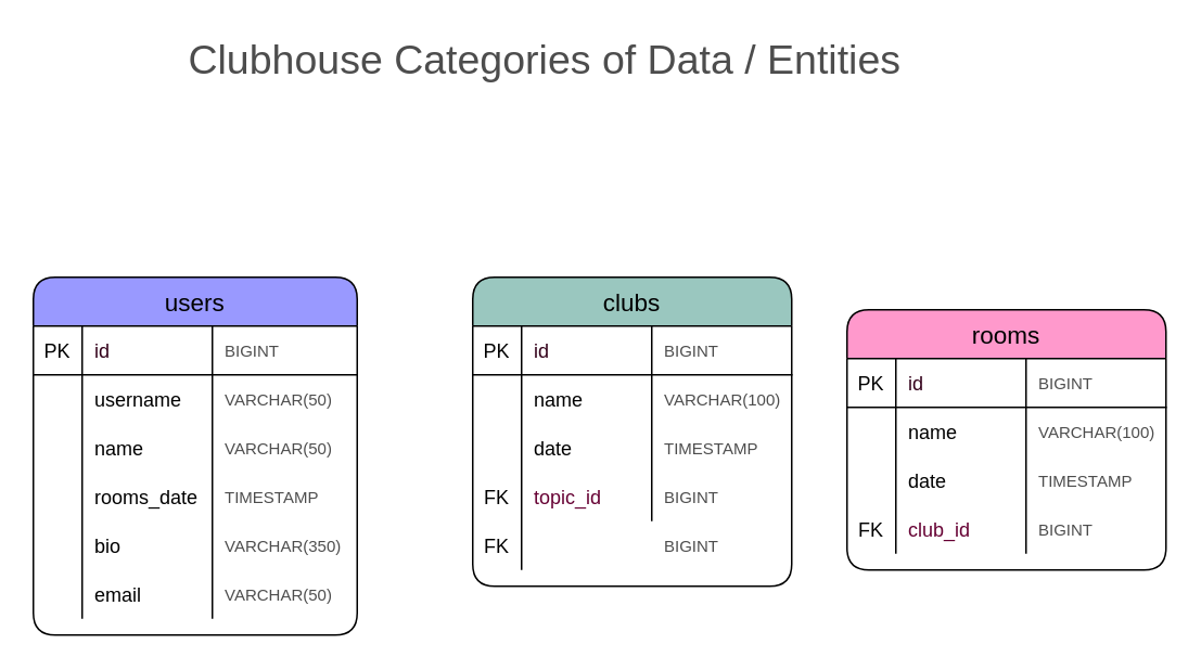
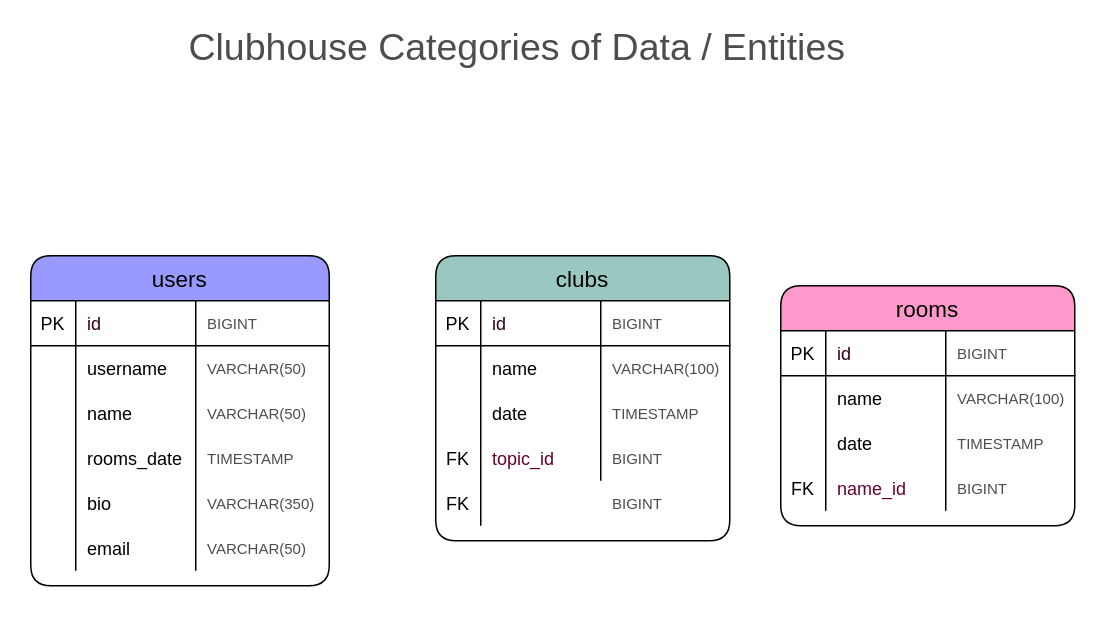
- <mxCell id="2" value="&lt;font style=&quot;font-size: 25px&quot;&gt;&lt;font color=&quot;#4D4D4D&quot;&gt;Clubhouse Categories of Data / Entities&lt;/font&gt;&lt;br&gt;&lt;/font&gt;" style="text;html=1;align=center;verticalAlign=middle;resizable=0;points=[];autosize=1;strokeColor=none;" vertex="1" parent="1"><mxGeometry x="109" y="25" width="450" height="20" as="geometry" /></mxCell>
+ <mxCell id="2" value="&lt;font style=&quot;font-size: 25px&quot;&gt;&lt;font color=&quot;#4D4D4D&quot;&gt;Clubhouse Categories of Data / Entities&lt;/font&gt;&lt;br&gt;&lt;/font&gt;" style="text;html=1;align=center;verticalAlign=middle;resizable=0;points=[];autosize=1;strokeColor=none;" vertex="1" parent="1"><mxGeometry x="119" y="20" width="450" height="20" as="geometry" /></mxCell>
- <mxCell id="63" value="club_id" style="shape=partialRectangle;connectable=0;fillColor=none;top=0;left=0;bottom=0;right=0;align=left;spacingLeft=6;overflow=hidden;fontStyle=0;fontColor=#660033;" vertex="1" parent="61"><mxGeometry x="30" width="80" height="30" as="geometry" /></mxCell>
+ <mxCell id="63" value="name_id" style="shape=partialRectangle;connectable=0;fillColor=none;top=0;left=0;bottom=0;right=0;align=left;spacingLeft=6;overflow=hidden;fontStyle=0;fontColor=#660033;" vertex="1" parent="61"><mxGeometry x="30" width="80" height="30" as="geometry" /></mxCell>
